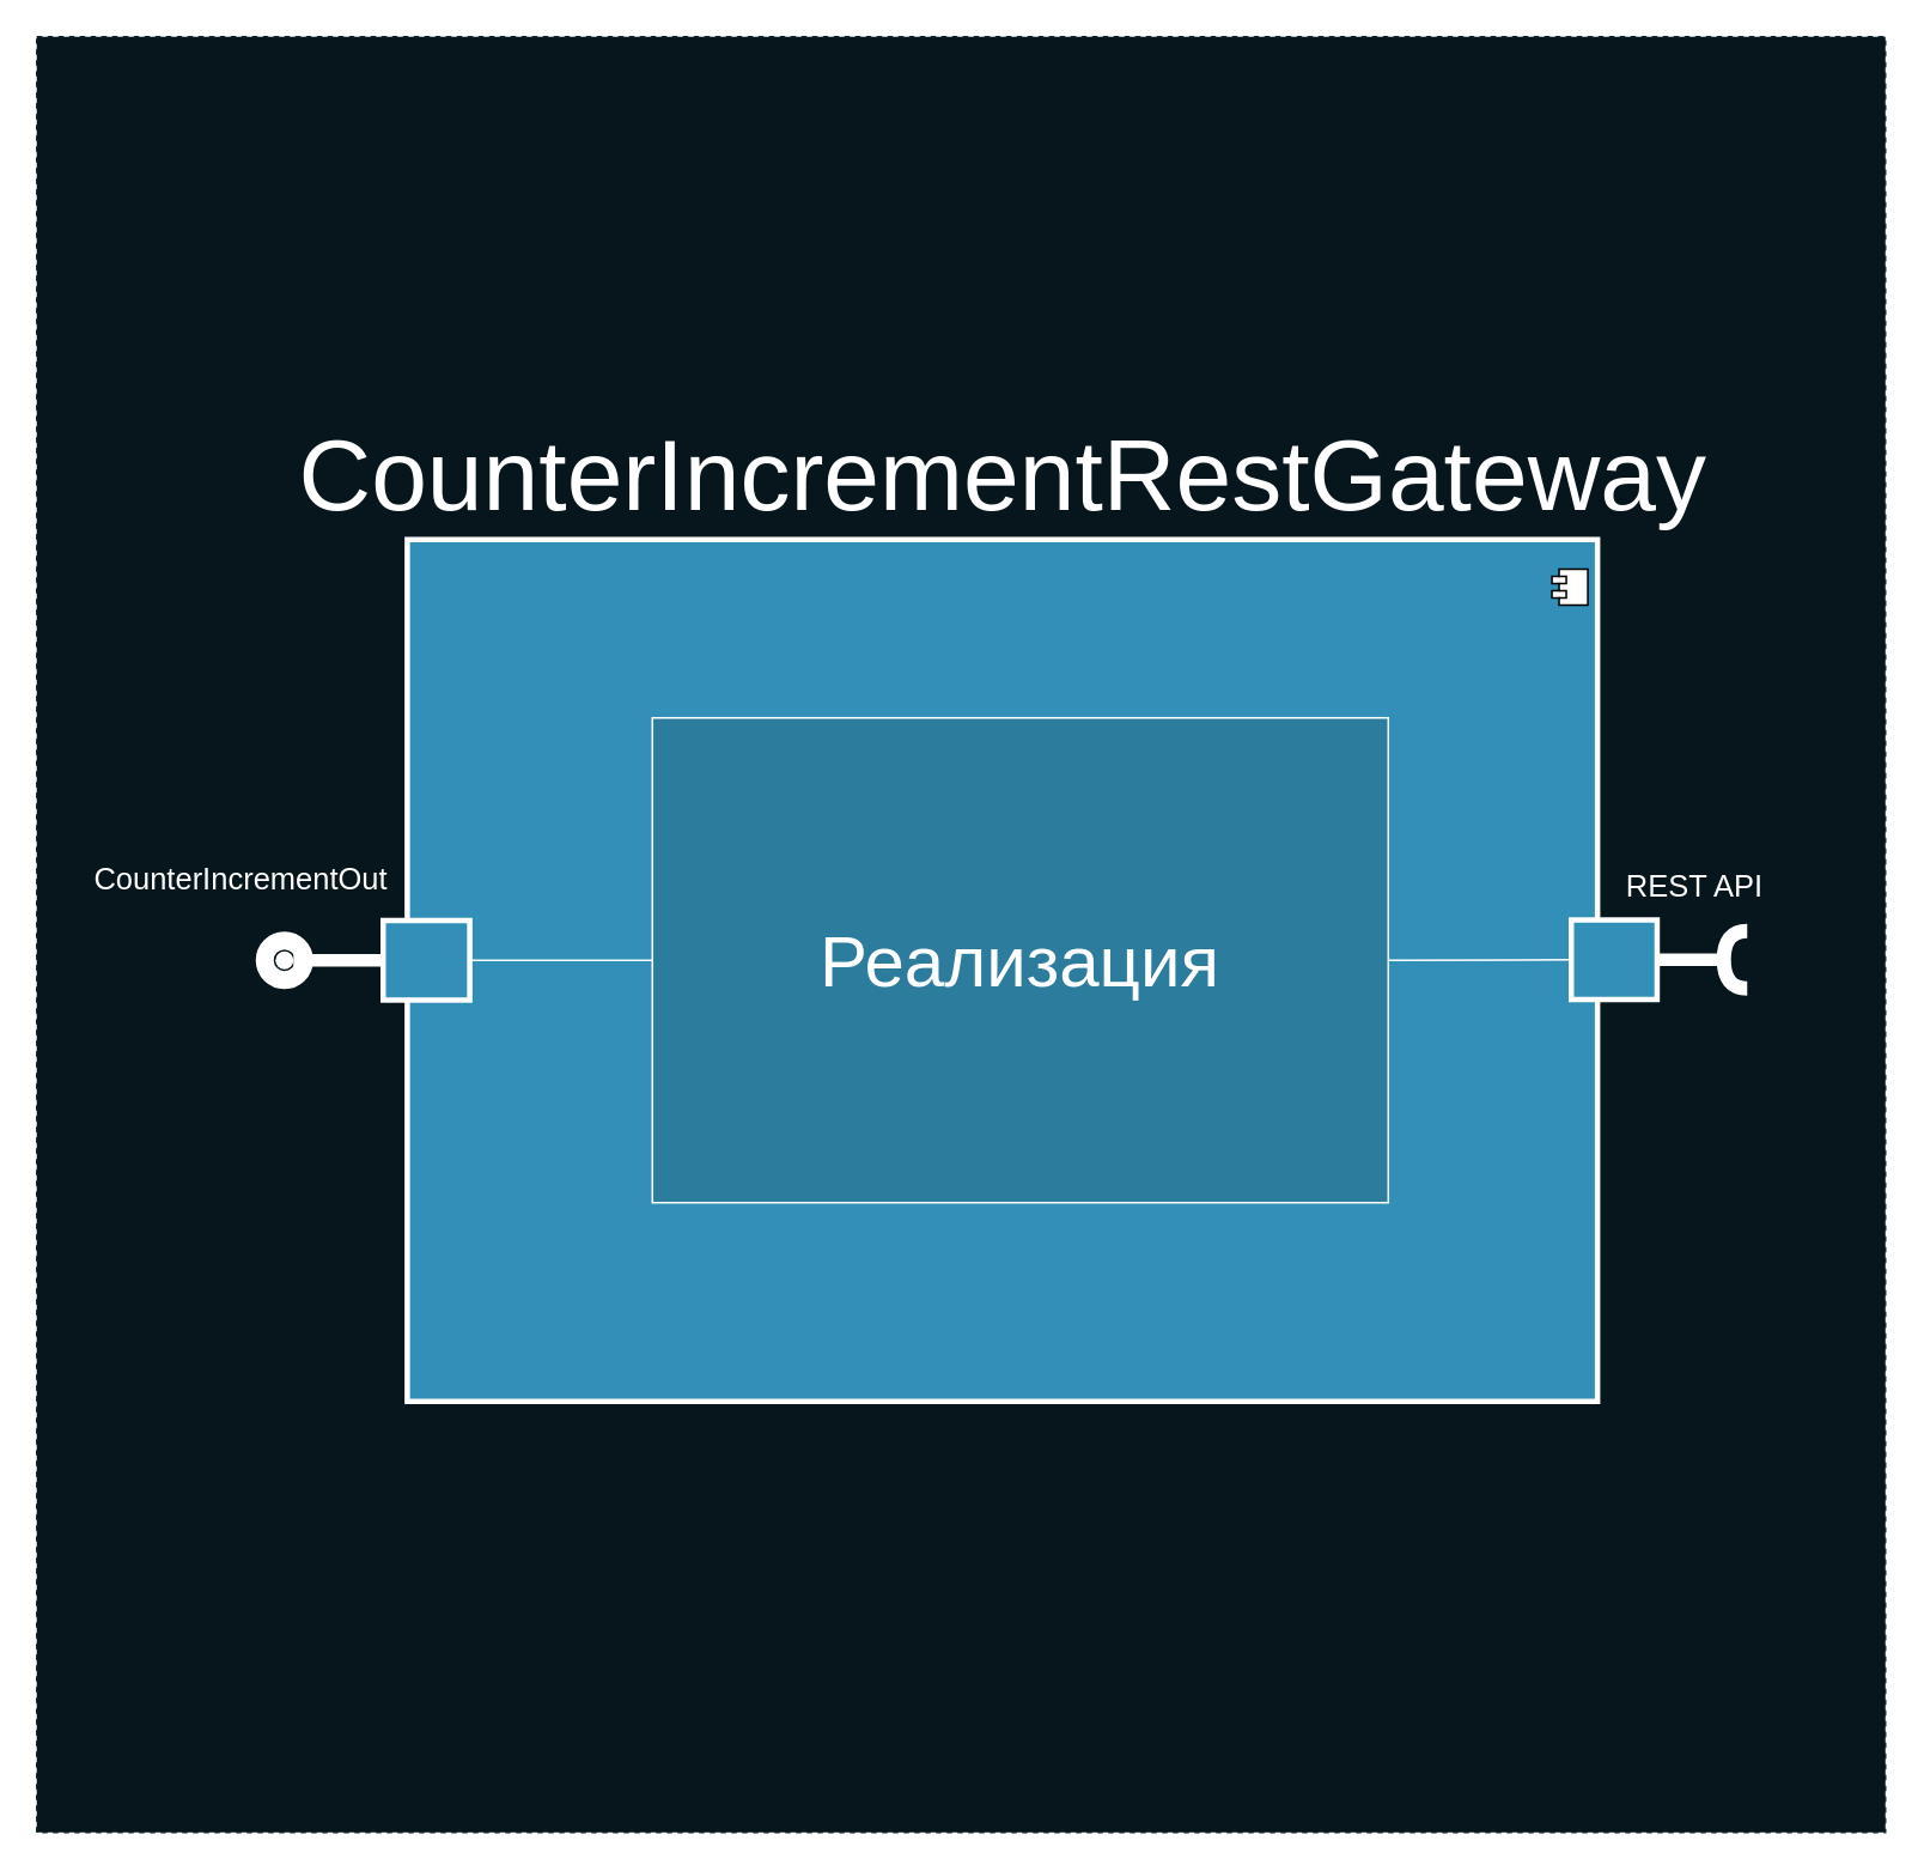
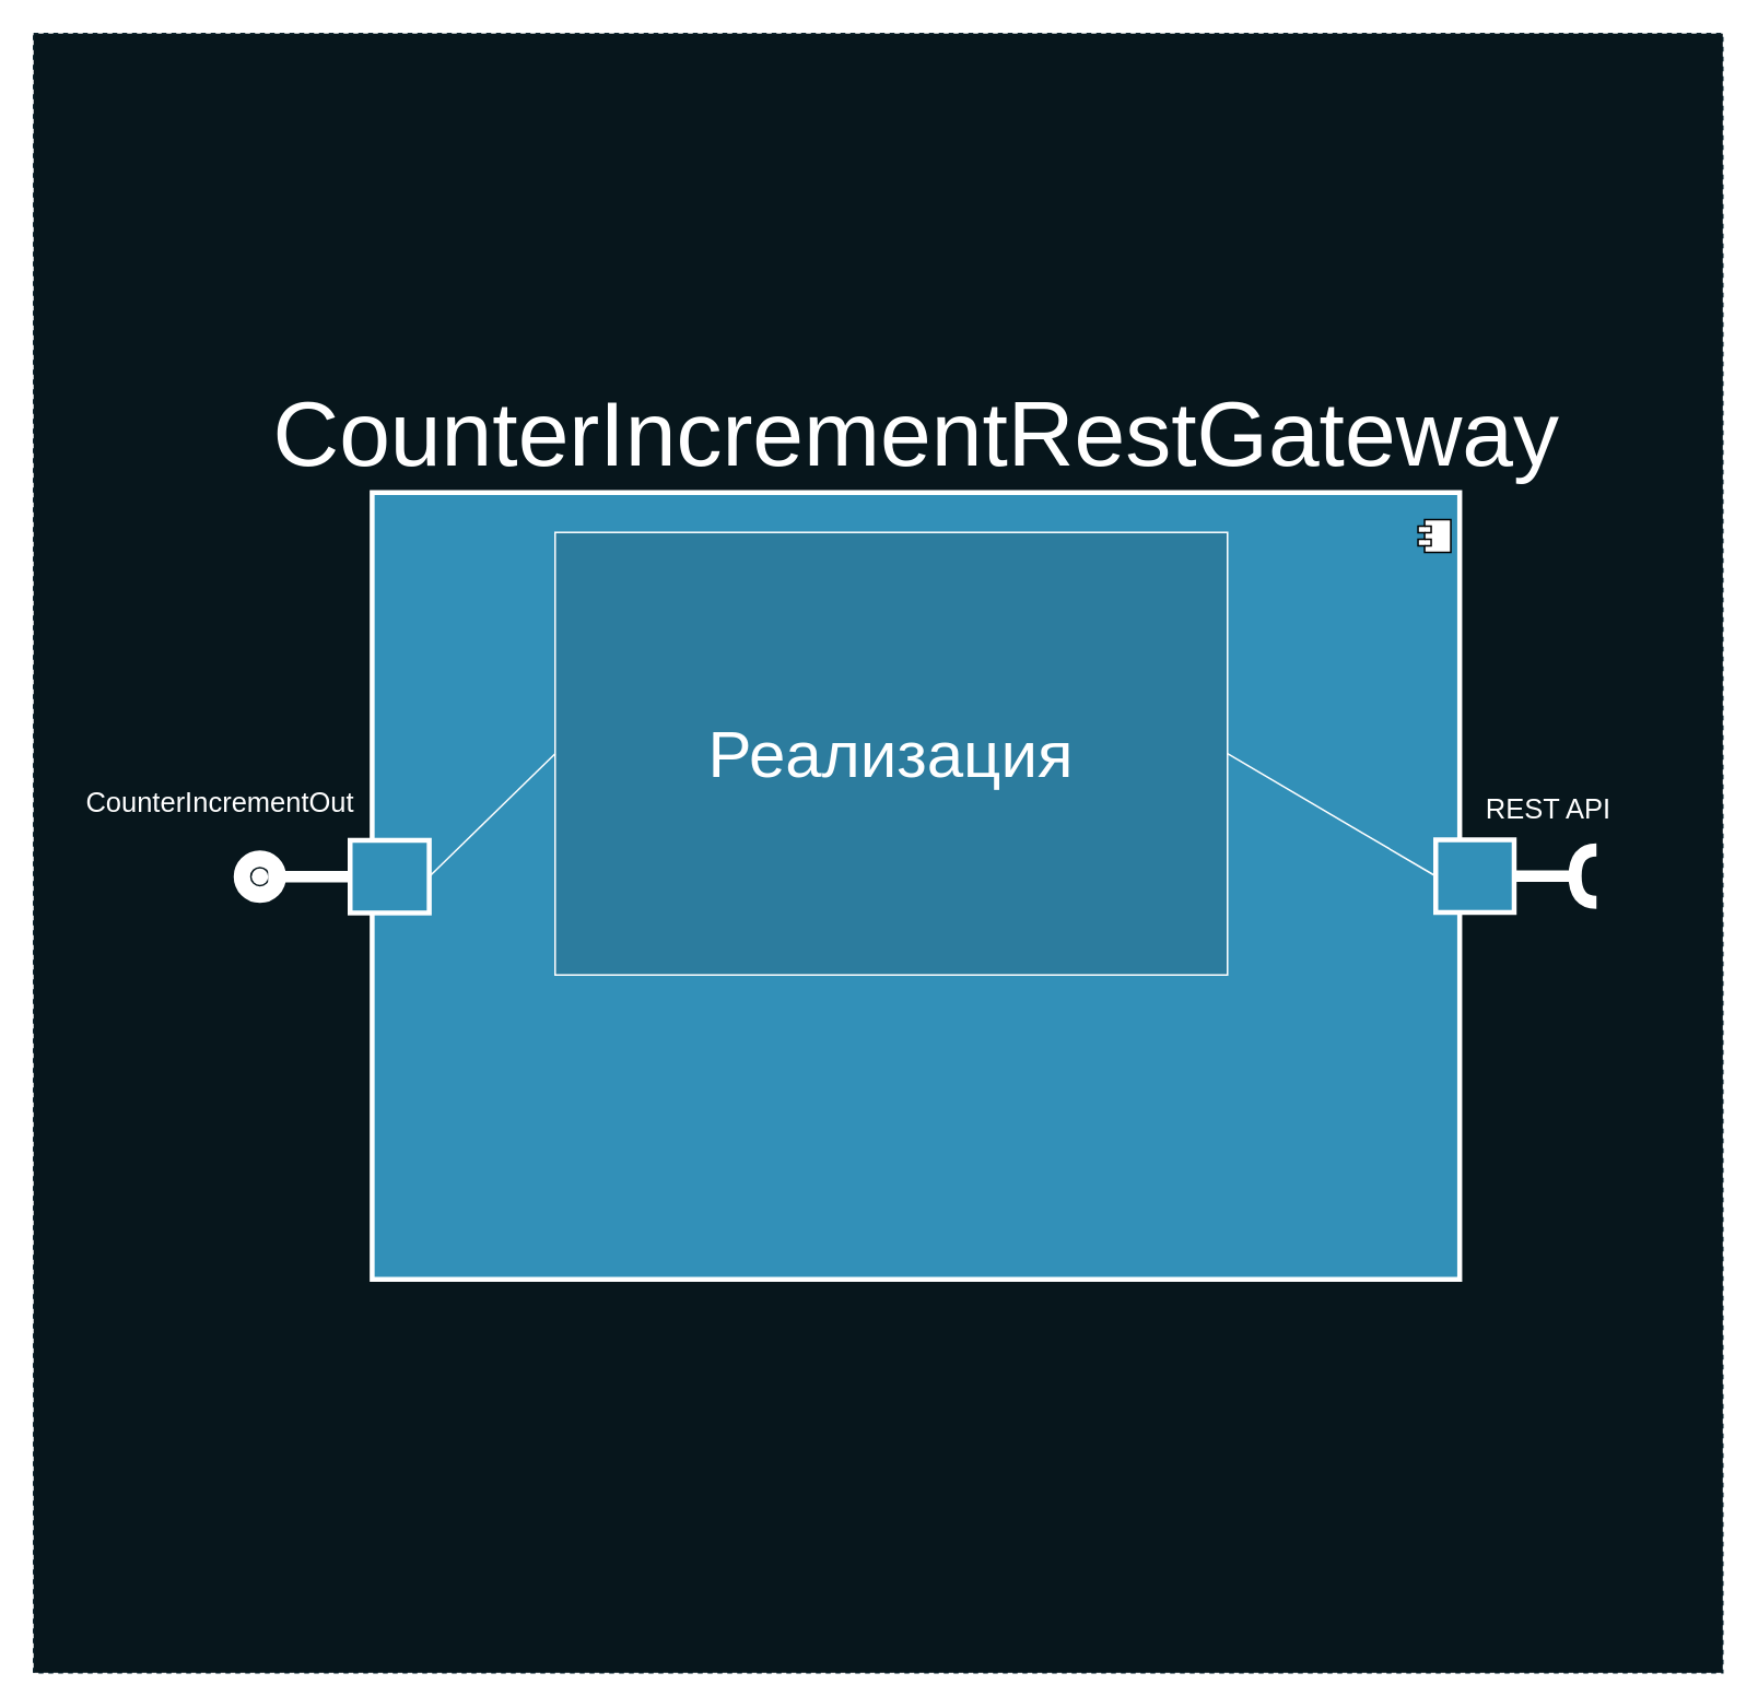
- <mxCell id="13" value="&lt;font color=&quot;#ffffff&quot; style=&quot;font-size: 40px&quot;&gt;Реализация&lt;/font&gt;" style="rounded=0;whiteSpace=wrap;html=1;strokeColor=#FFFFFF;fillColor=#2C7C9E;" parent="6" vertex="1"><mxGeometry x="220.02" y="99.31" width="410" height="270" as="geometry" /></mxCell>
+ <mxCell id="13" value="&lt;font color=&quot;#ffffff&quot; style=&quot;font-size: 40px&quot;&gt;Реализация&lt;/font&gt;" style="rounded=0;whiteSpace=wrap;html=1;strokeColor=#FFFFFF;fillColor=#2C7C9E;" parent="6" vertex="1"><mxGeometry x="195.02" y="24.31" width="410" height="270" as="geometry" /></mxCell>
